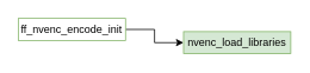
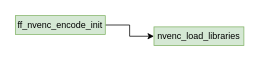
- <mxCell id="3" value="ff_nvenc_encode_init" style="rounded=0;whiteSpace=wrap;html=1;fillColor=#ffffff;strokeColor=#82b366;" parent="1" vertex="1"><mxGeometry x="20" y="20" width="120" height="25" as="geometry" /></mxCell>
+ <mxCell id="3" value="ff_nvenc_encode_init" style="rounded=0;whiteSpace=wrap;html=1;fillColor=#d5e8d4;strokeColor=#82b366;" parent="1" vertex="1"><mxGeometry x="20" y="20" width="120" height="25" as="geometry" /></mxCell>
